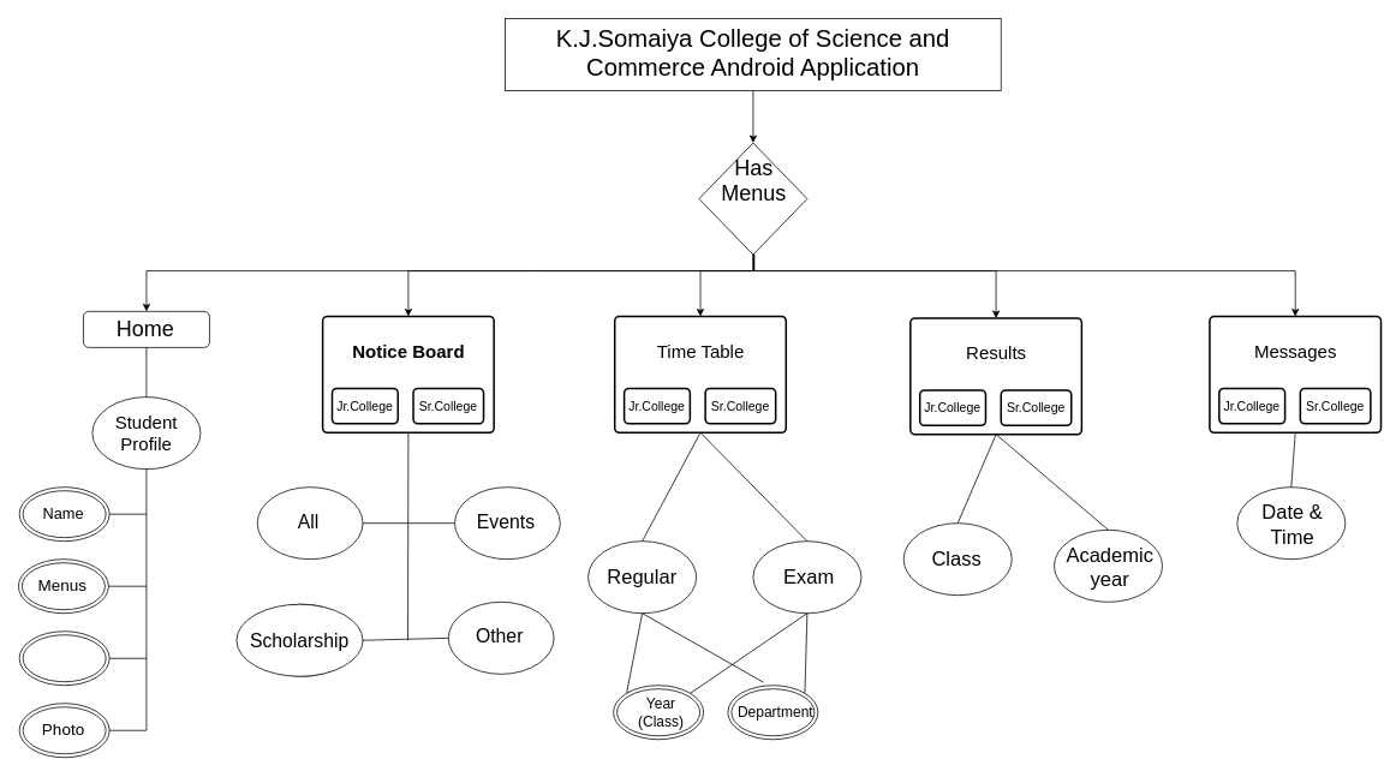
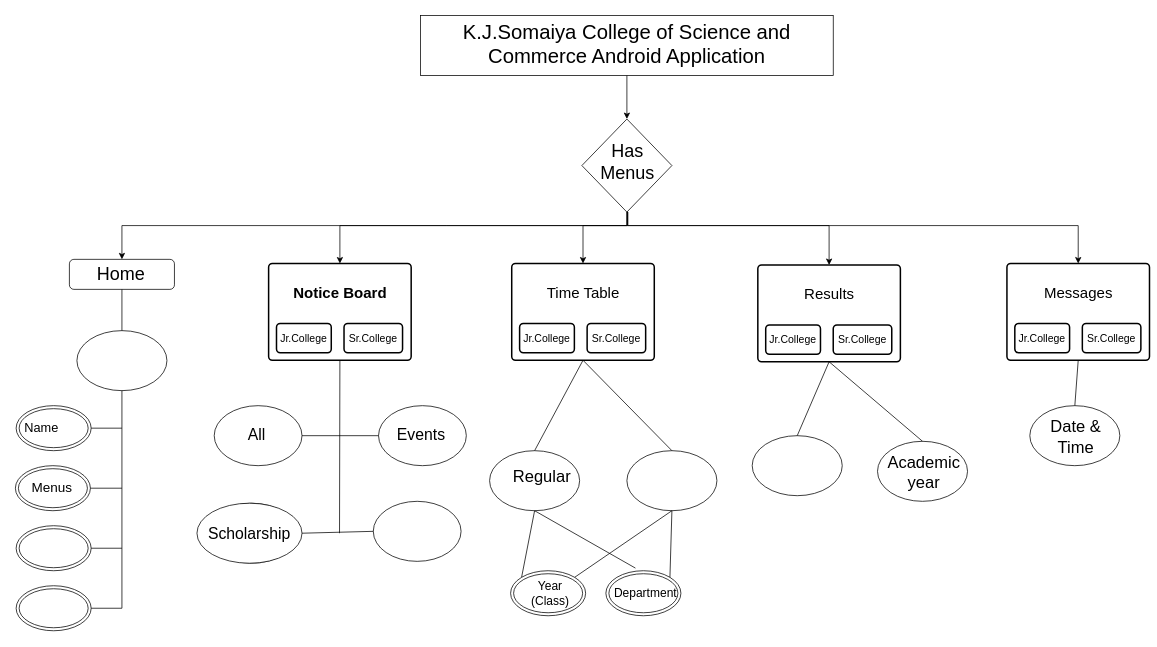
- <mxCell id="11" value="Has Menus" style="text;html=1;strokeColor=none;fillColor=none;align=center;verticalAlign=middle;whiteSpace=wrap;rounded=0;fontSize=24;" parent="1" vertex="1"><mxGeometry x="786" y="165" width="100" height="70" as="geometry" /></mxCell>
+ <mxCell id="11" value="Has Menus" style="text;html=1;strokeColor=none;fillColor=none;align=center;verticalAlign=middle;whiteSpace=wrap;rounded=0;fontSize=24;" parent="1" vertex="1"><mxGeometry x="786" y="180" width="100" height="70" as="geometry" /></mxCell>
- <mxCell id="15" value="&lt;font style=&quot;font-size: 20px&quot;&gt;Student Profile&lt;/font&gt;" style="text;html=1;strokeColor=none;fillColor=none;align=center;verticalAlign=middle;whiteSpace=wrap;rounded=0;" parent="1" vertex="1"><mxGeometry x="112" y="450" width="100" height="60" as="geometry" /></mxCell>
- <mxCell id="18" value="&lt;font style=&quot;font-size: 17px&quot;&gt;Name&lt;/font&gt;" style="text;html=1;strokeColor=none;fillColor=none;align=center;verticalAlign=middle;whiteSpace=wrap;rounded=0;" parent="1" vertex="1"><mxGeometry x="39" y="550" width="62" height="40" as="geometry" /></mxCell>
+ <mxCell id="18" value="&lt;font style=&quot;font-size: 17px&quot;&gt;Name&lt;/font&gt;" style="text;html=1;strokeColor=none;fillColor=none;align=center;verticalAlign=middle;whiteSpace=wrap;rounded=0;" parent="1" vertex="1"><mxGeometry x="24" y="550" width="62" height="40" as="geometry" /></mxCell>
- <mxCell id="72" value="&lt;font style=&quot;font-size: 22px&quot;&gt;Class&lt;/font&gt;" style="text;html=1;strokeColor=none;fillColor=none;align=center;verticalAlign=middle;whiteSpace=wrap;rounded=0;" parent="1" vertex="1"><mxGeometry x="1010" y="600" width="102" height="40" as="geometry" /></mxCell>
- <mxCell id="59" value="&lt;font style=&quot;font-size: 22px&quot;&gt;Regular&lt;/font&gt;" style="text;html=1;strokeColor=none;fillColor=none;align=center;verticalAlign=middle;whiteSpace=wrap;rounded=0;" parent="1" vertex="1"><mxGeometry x="672" y="610" width="80" height="60" as="geometry" /></mxCell>
+ <mxCell id="59" value="&lt;font style=&quot;font-size: 22px&quot;&gt;Regular&lt;/font&gt;" style="text;html=1;strokeColor=none;fillColor=none;align=center;verticalAlign=middle;whiteSpace=wrap;rounded=0;" parent="1" vertex="1"><mxGeometry x="682" y="605" width="80" height="60" as="geometry" /></mxCell>
- <mxCell id="60" value="&lt;font style=&quot;font-size: 22px&quot;&gt;Exam&lt;/font&gt;" style="text;html=1;strokeColor=none;fillColor=none;align=center;verticalAlign=middle;whiteSpace=wrap;rounded=0;" parent="1" vertex="1"><mxGeometry x="852" y="620" width="90" height="40" as="geometry" /></mxCell>
- <mxCell id="53" value="&lt;font style=&quot;font-size: 21px&quot;&gt;Other&lt;/font&gt;" style="text;html=1;strokeColor=none;fillColor=none;align=center;verticalAlign=middle;whiteSpace=wrap;rounded=0;" parent="1" vertex="1"><mxGeometry x="504" y="682.5" width="100" height="45" as="geometry" /></mxCell>
- <mxCell id="23" value="&lt;font style=&quot;font-size: 18px&quot;&gt;Photo&lt;/font&gt;" style="text;html=1;strokeColor=none;fillColor=none;align=center;verticalAlign=middle;whiteSpace=wrap;rounded=0;" parent="1" vertex="1"><mxGeometry x="39" y="790" width="62" height="40" as="geometry" /></mxCell>
